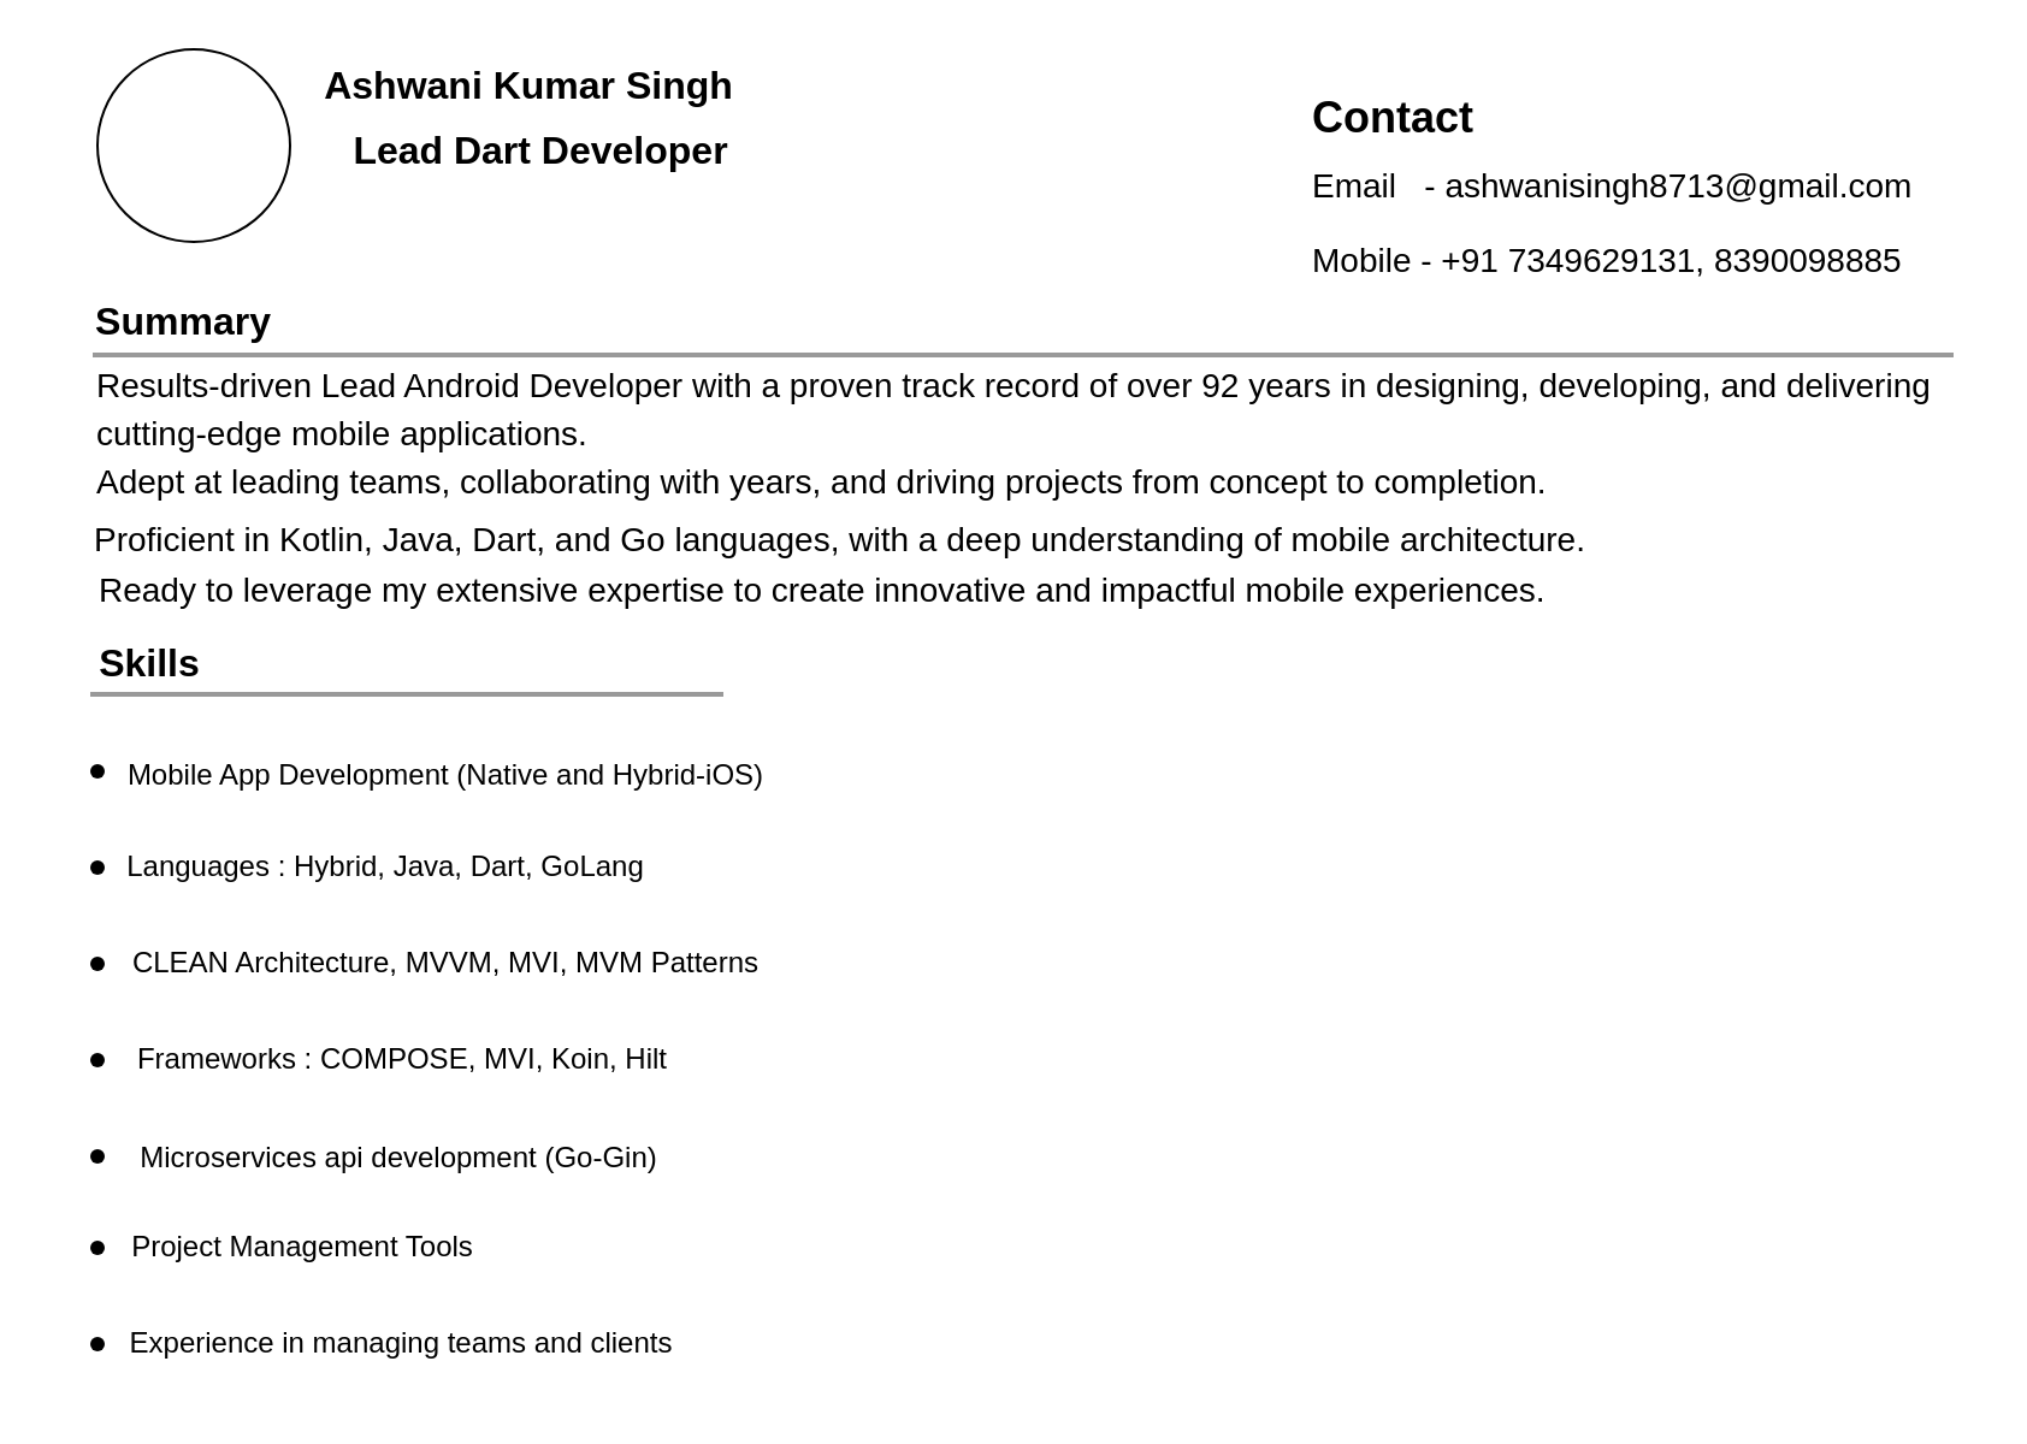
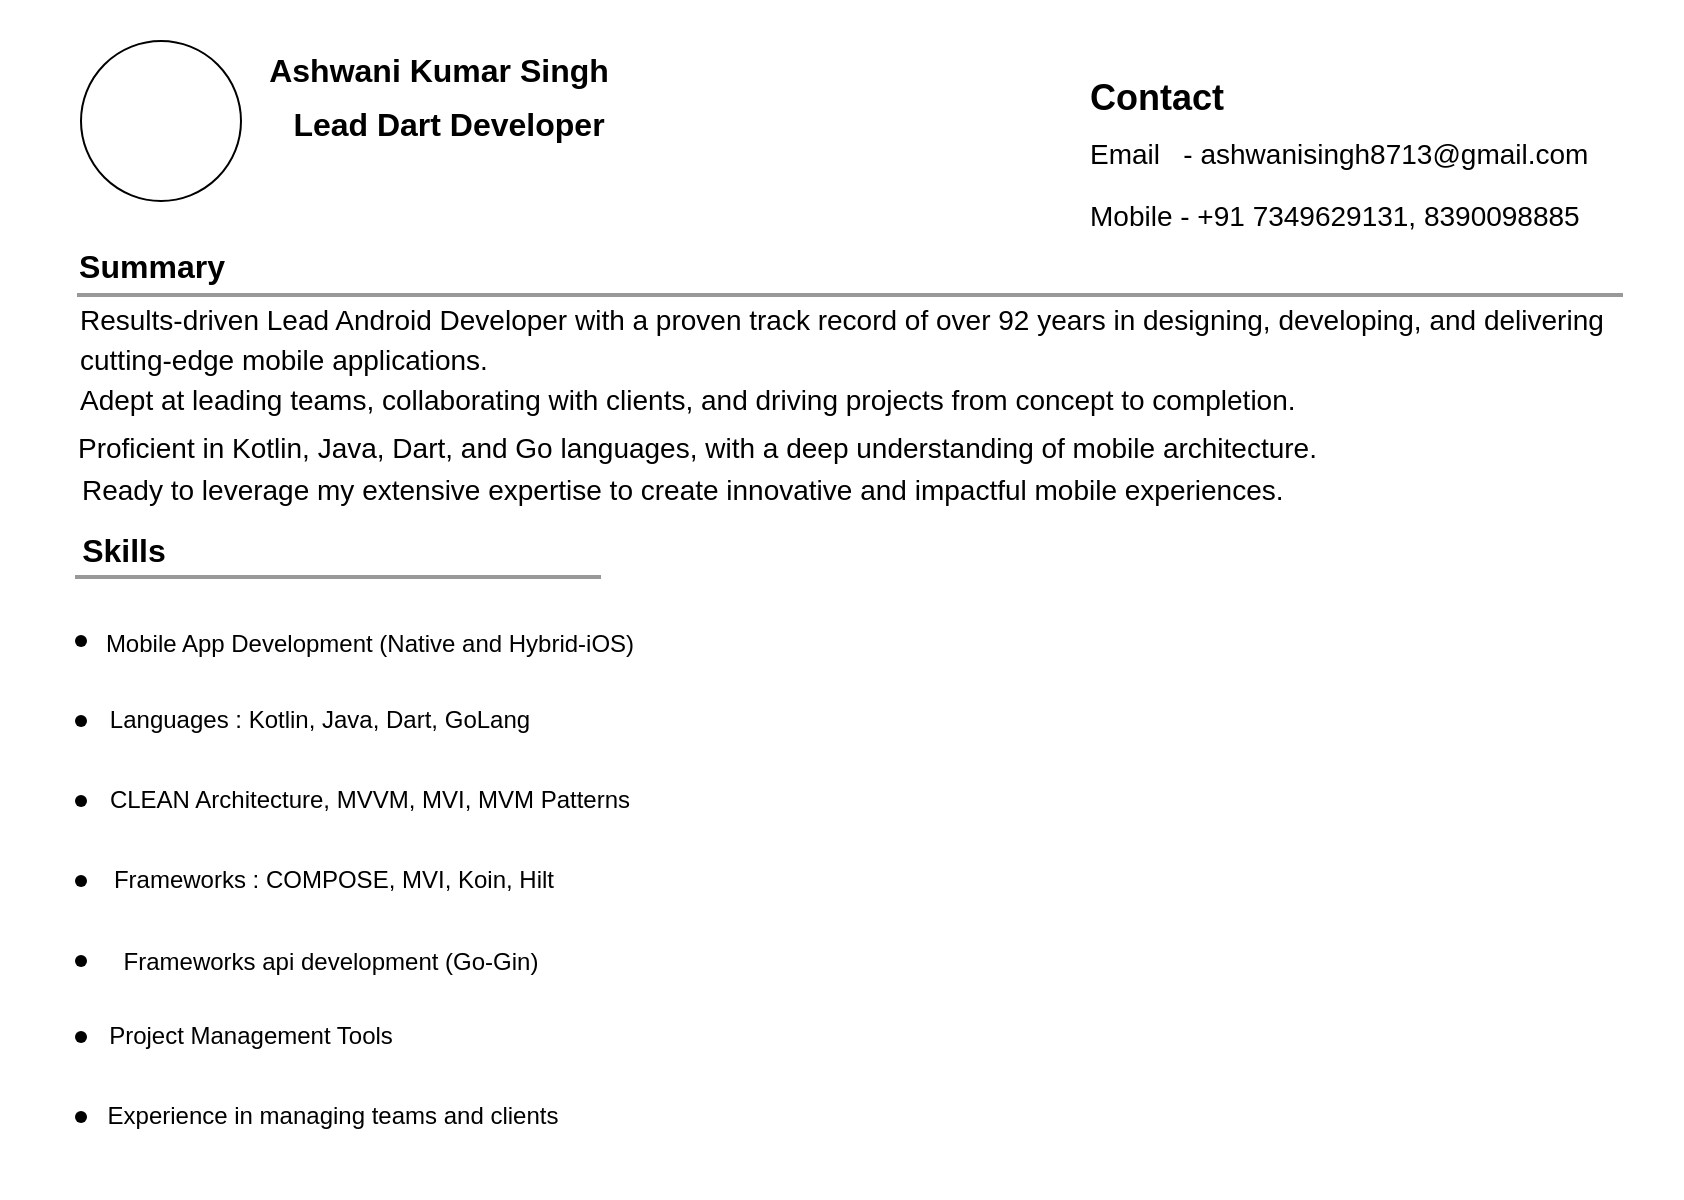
- <mxCell id="10" value="Adept at leading teams, collaborating with years, and driving projects from concept to completion." style="text;html=1;strokeColor=none;fillColor=none;align=left;verticalAlign=middle;whiteSpace=wrap;rounded=0;fontSize=14;" vertex="1" parent="1"><mxGeometry x="38" y="195" width="770" height="10" as="geometry" /></mxCell>
+ <mxCell id="10" value="Adept at leading teams, collaborating with clients, and driving projects from concept to completion." style="text;html=1;strokeColor=none;fillColor=none;align=left;verticalAlign=middle;whiteSpace=wrap;rounded=0;fontSize=14;" vertex="1" parent="1"><mxGeometry x="38" y="195" width="770" height="10" as="geometry" /></mxCell>
- <mxCell id="16" value="Languages : Hybrid, Java, Dart, GoLang" style="text;html=1;strokeColor=none;fillColor=none;align=center;verticalAlign=middle;whiteSpace=wrap;rounded=0;fontSize=12;" vertex="1" parent="1"><mxGeometry x="50" y="345" width="220" height="30" as="geometry" /></mxCell>
+ <mxCell id="16" value="Languages : Kotlin, Java, Dart, GoLang" style="text;html=1;strokeColor=none;fillColor=none;align=center;verticalAlign=middle;whiteSpace=wrap;rounded=0;fontSize=12;" vertex="1" parent="1"><mxGeometry x="50" y="345" width="220" height="30" as="geometry" /></mxCell>
- <mxCell id="19" value="Microservices api development (&lt;span style=&quot;&quot;&gt;Go-Gin)&lt;/span&gt;" style="text;html=1;align=center;verticalAlign=middle;resizable=0;points=[];autosize=1;strokeColor=none;fillColor=none;fontSize=12;" vertex="1" parent="1"><mxGeometry x="50" y="471" width="230" height="20" as="geometry" /></mxCell>
+ <mxCell id="19" value="Frameworks api development (&lt;span style=&quot;&quot;&gt;Go-Gin)&lt;/span&gt;" style="text;html=1;align=center;verticalAlign=middle;resizable=0;points=[];autosize=1;strokeColor=none;fillColor=none;fontSize=12;" vertex="1" parent="1"><mxGeometry x="50" y="471" width="230" height="20" as="geometry" /></mxCell>
